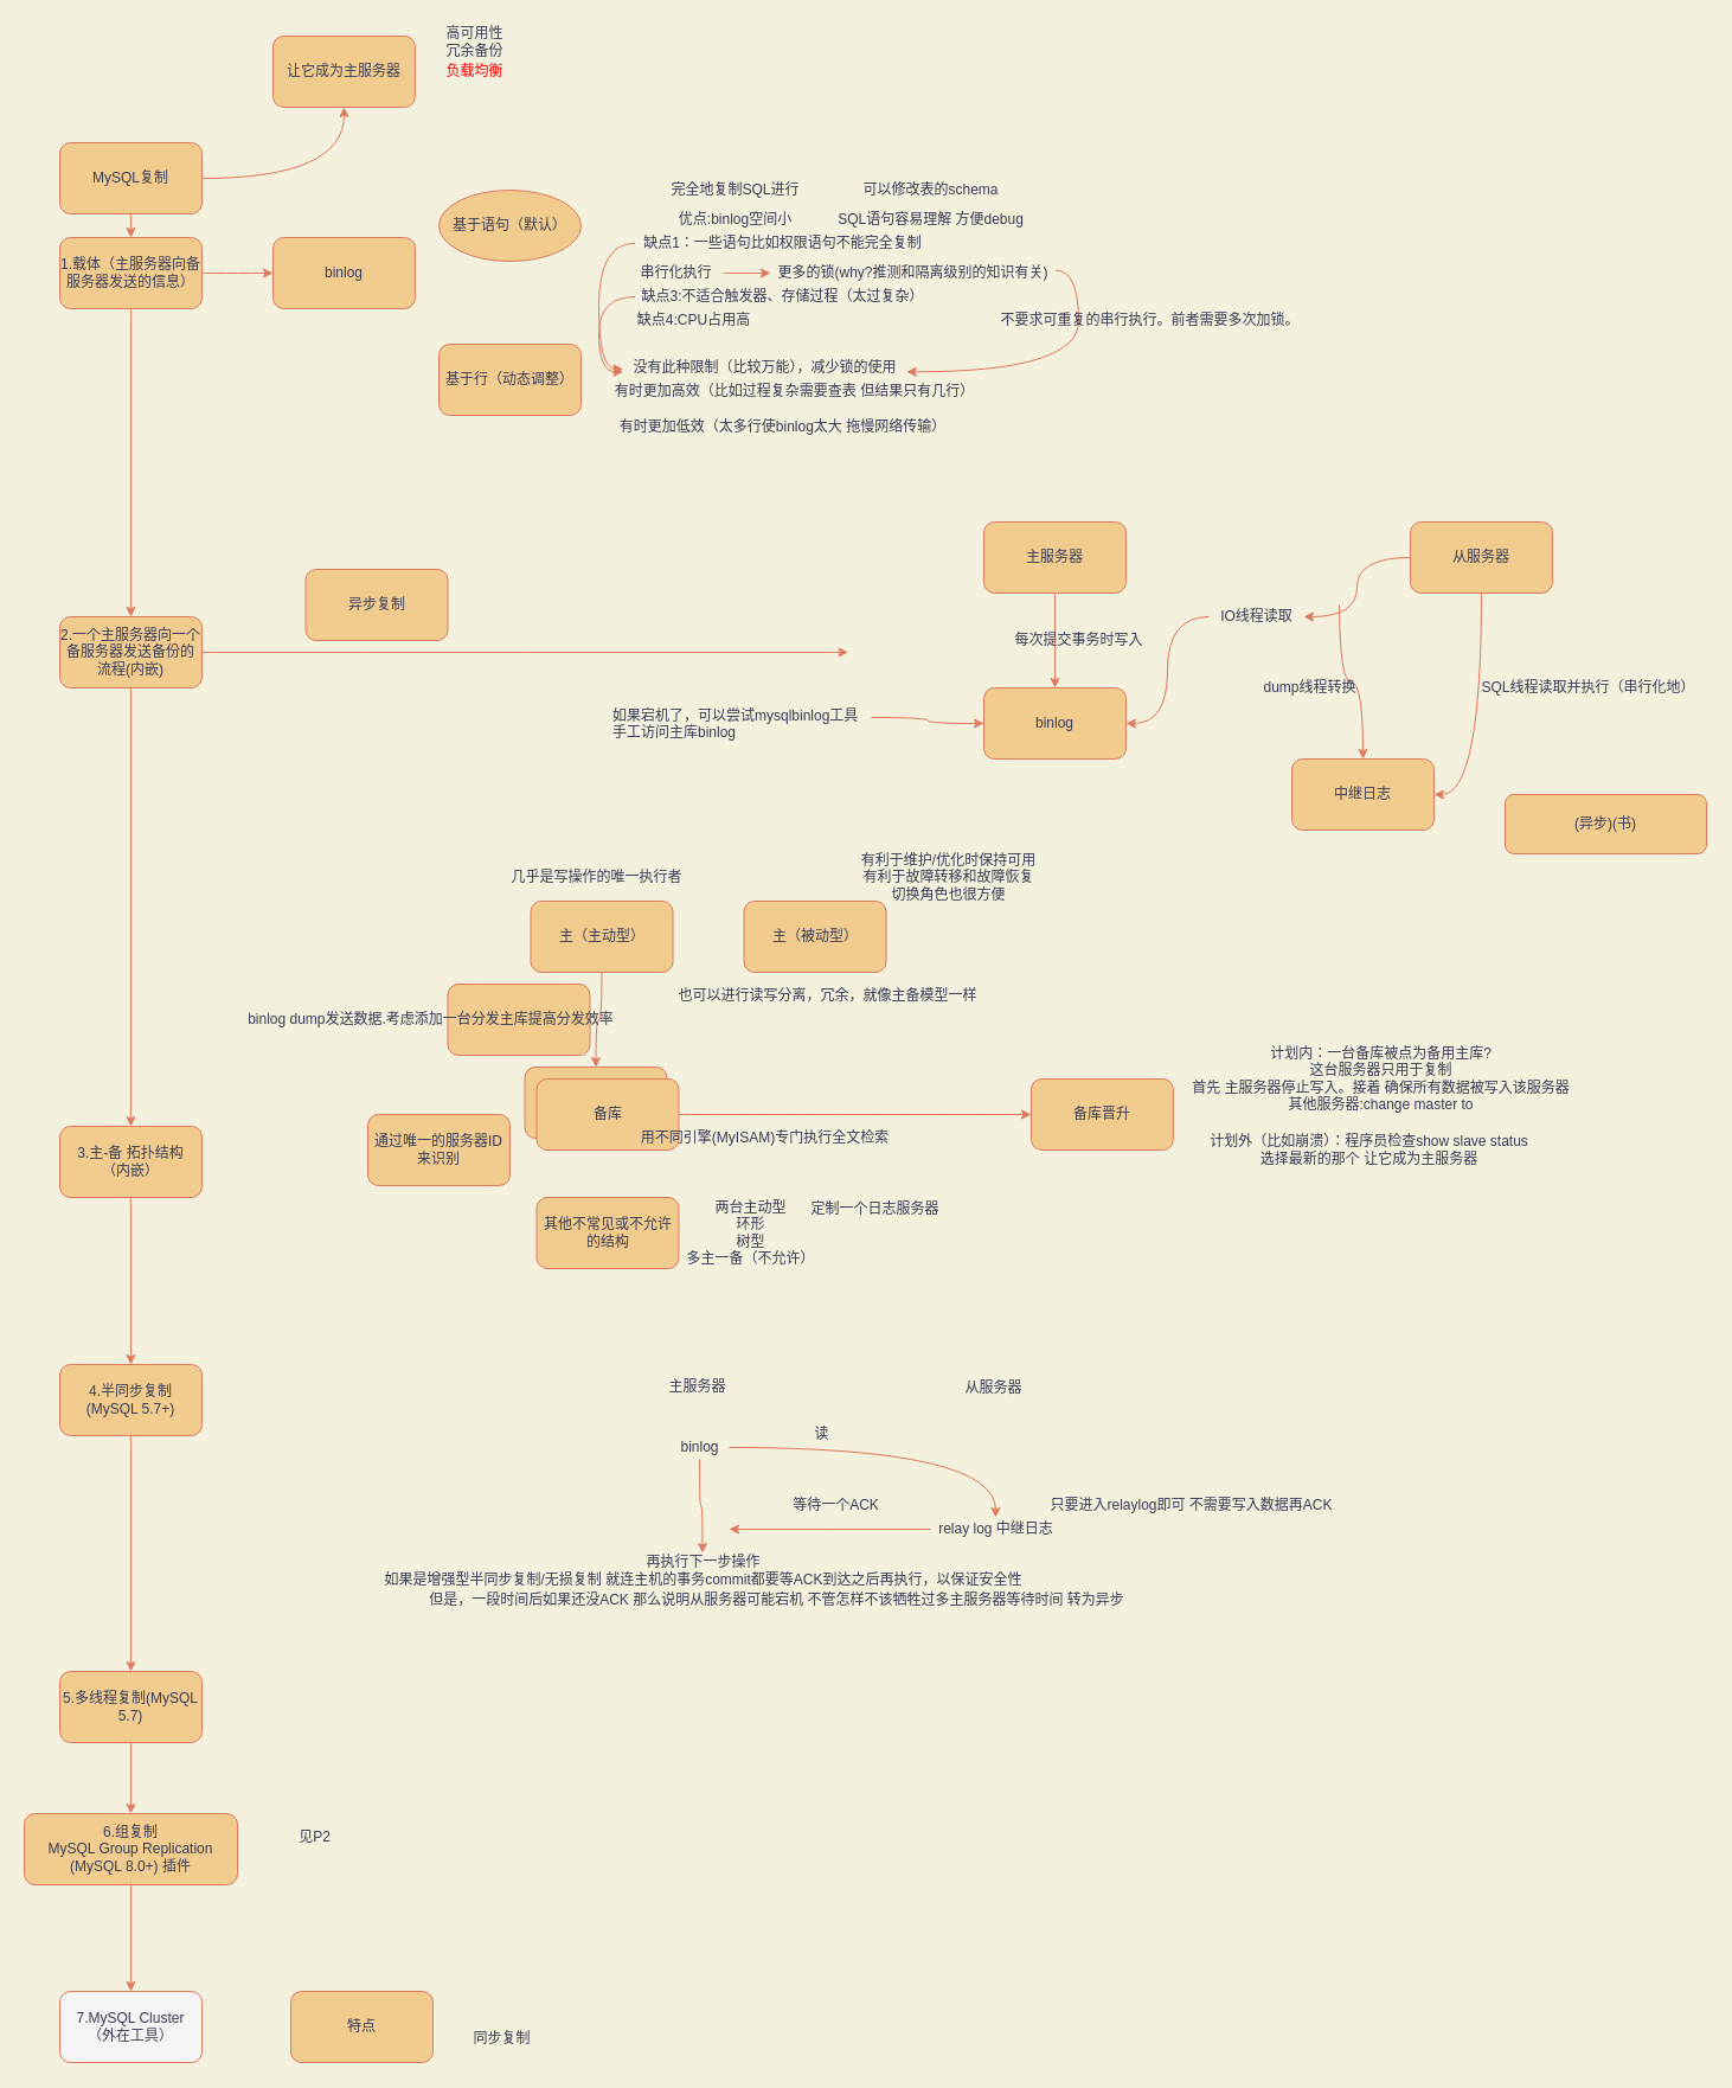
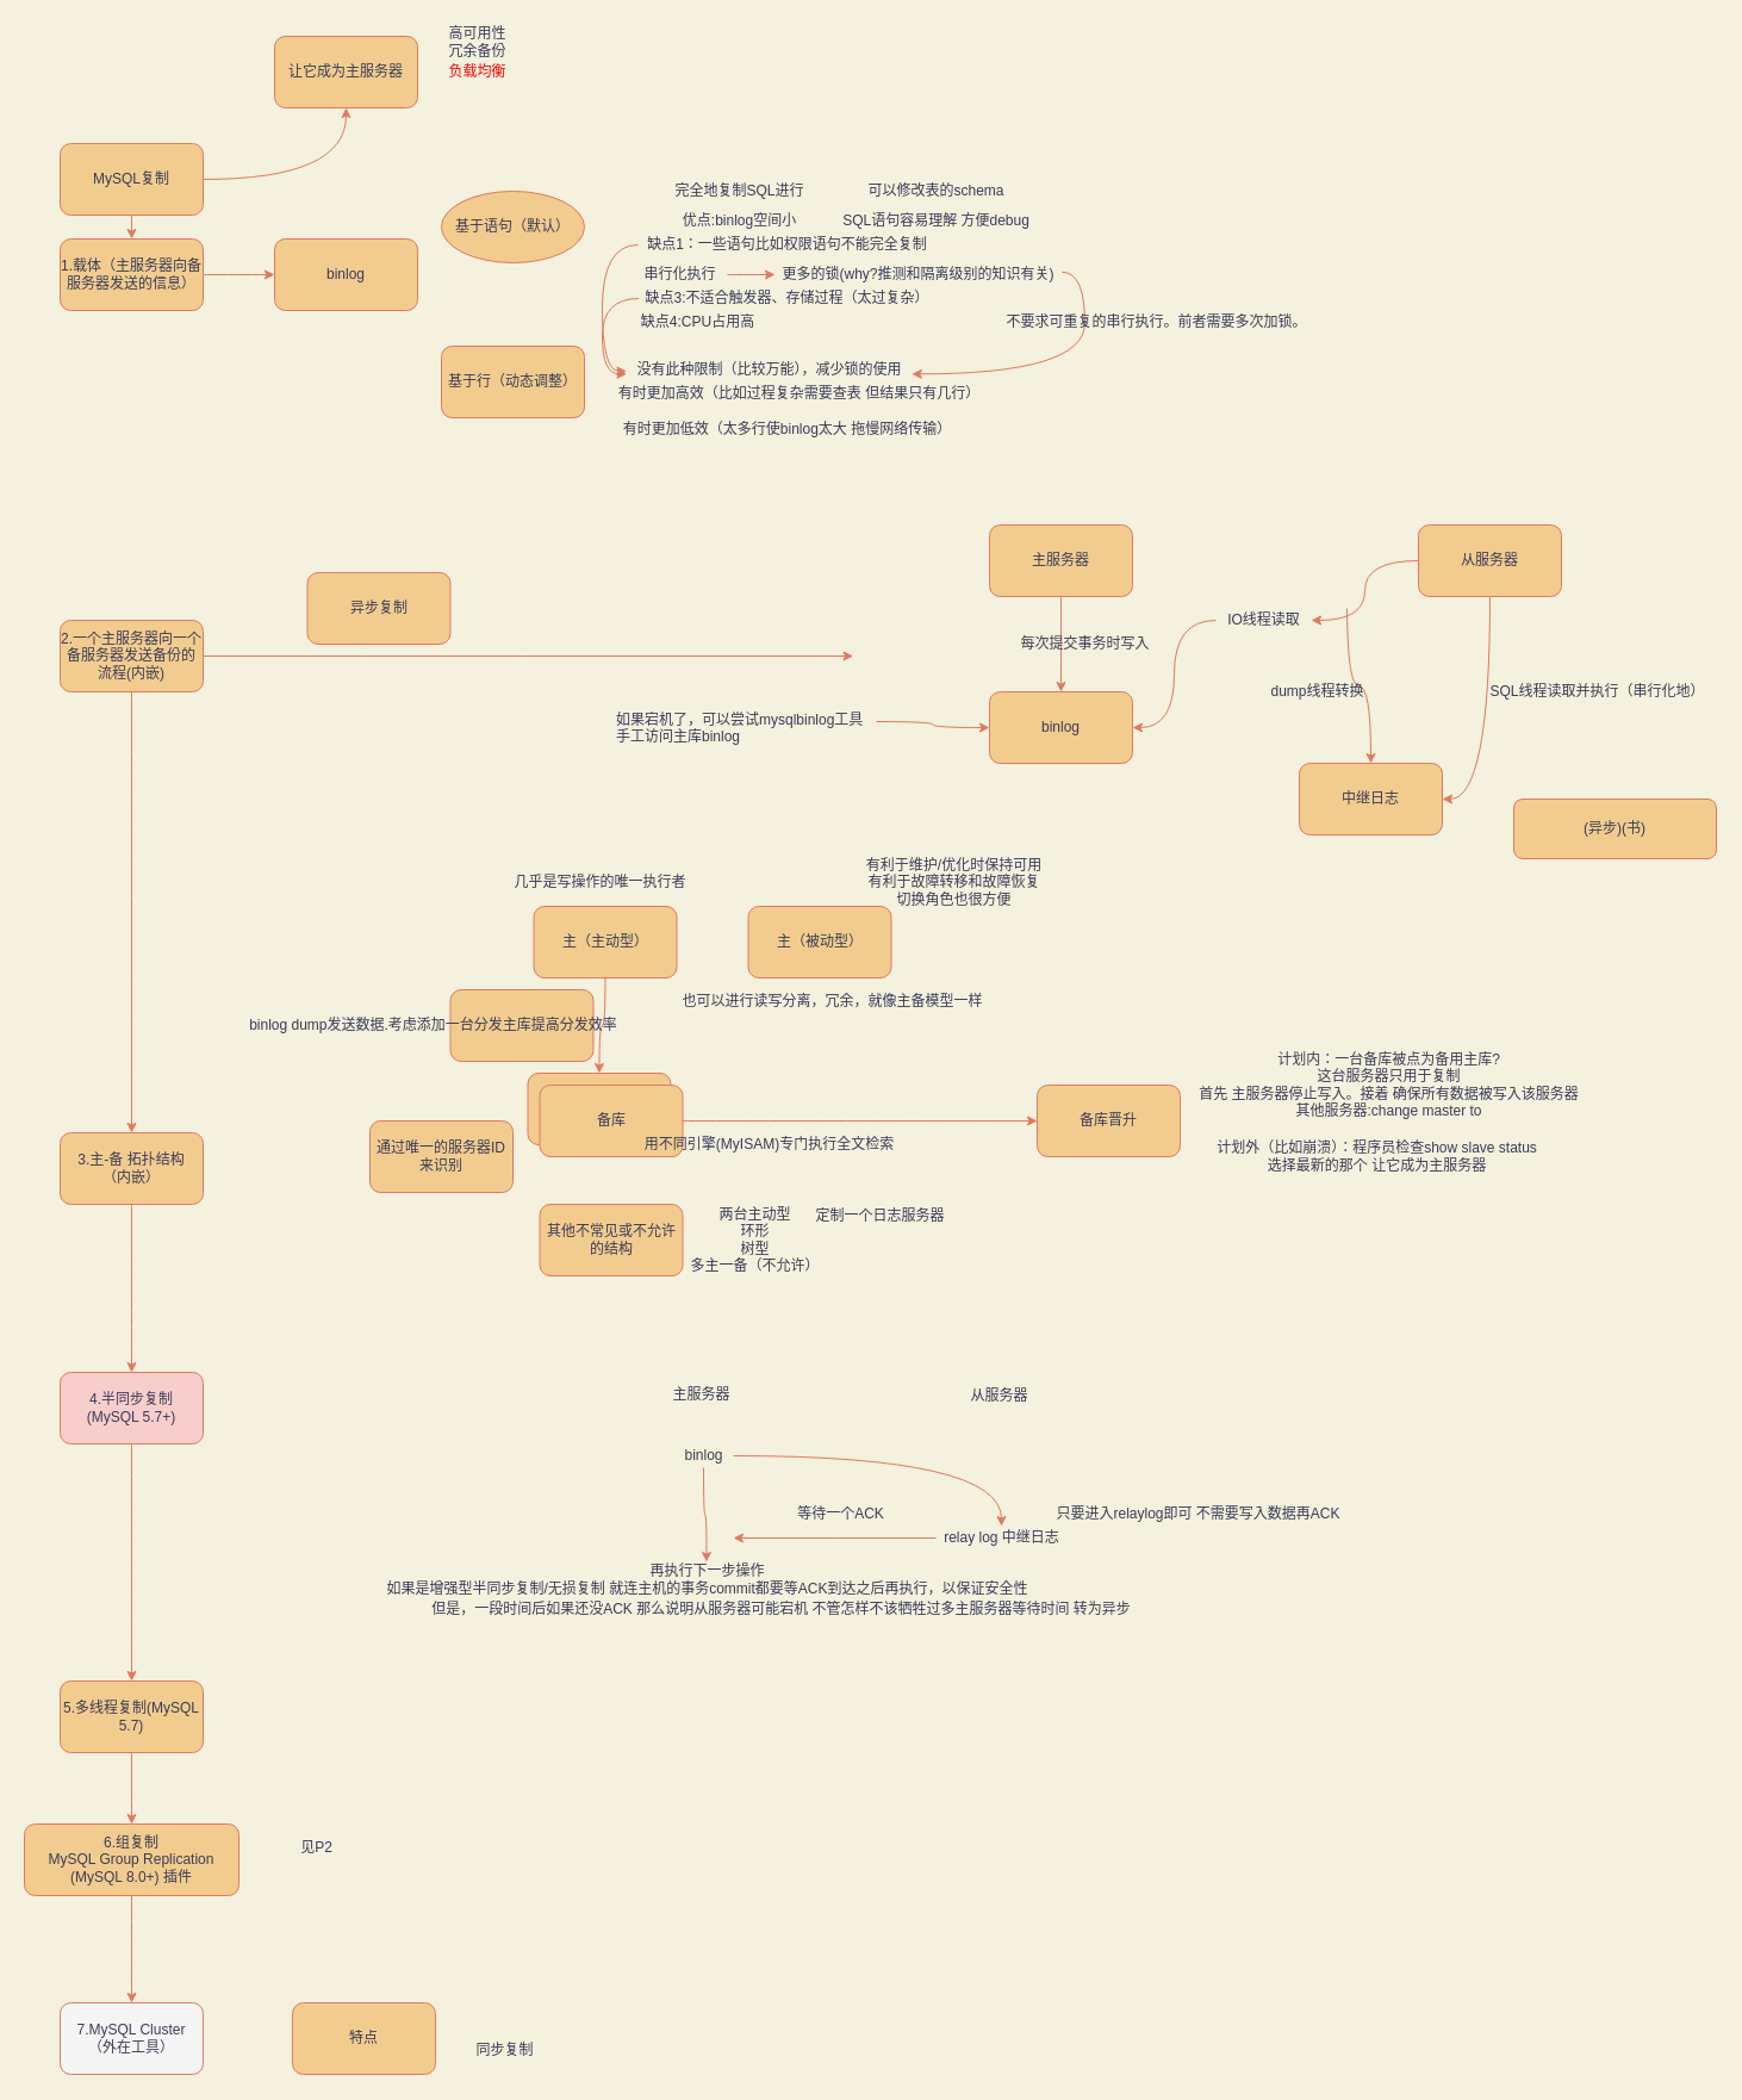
- <mxCell id="7" value="" style="edgeStyle=orthogonalEdgeStyle;curved=1;rounded=1;sketch=0;orthogonalLoop=1;jettySize=auto;html=1;strokeColor=#E07A5F;fillColor=#F2CC8F;fontColor=#393C56;" edge="1" parent="1" source="8" target="47"><mxGeometry relative="1" as="geometry" /></mxCell>
- <mxCell id="69" value="4.半同步复制&lt;br&gt;(MySQL 5.7+)" style="whiteSpace=wrap;html=1;rounded=1;fontColor=#393C56;strokeColor=#E07A5F;fillColor=#F2CC8F;sketch=0;" vertex="1" parent="1"><mxGeometry x="50" y="1151" width="120" height="60" as="geometry" /></mxCell>
+ <mxCell id="69" value="4.半同步复制&lt;br&gt;(MySQL 5.7+)" style="whiteSpace=wrap;html=1;rounded=1;fontColor=#393C56;strokeColor=#E07A5F;fillColor=#f8cecc;sketch=0;" vertex="1" parent="1"><mxGeometry x="50" y="1151" width="120" height="60" as="geometry" /></mxCell>
- <mxCell id="86" value="读" style="text;html=1;align=center;verticalAlign=middle;resizable=0;points=[];autosize=1;fontColor=#393C56;" vertex="1" parent="1"><mxGeometry x="677.5" y="1200" width="30" height="20" as="geometry" /></mxCell>
